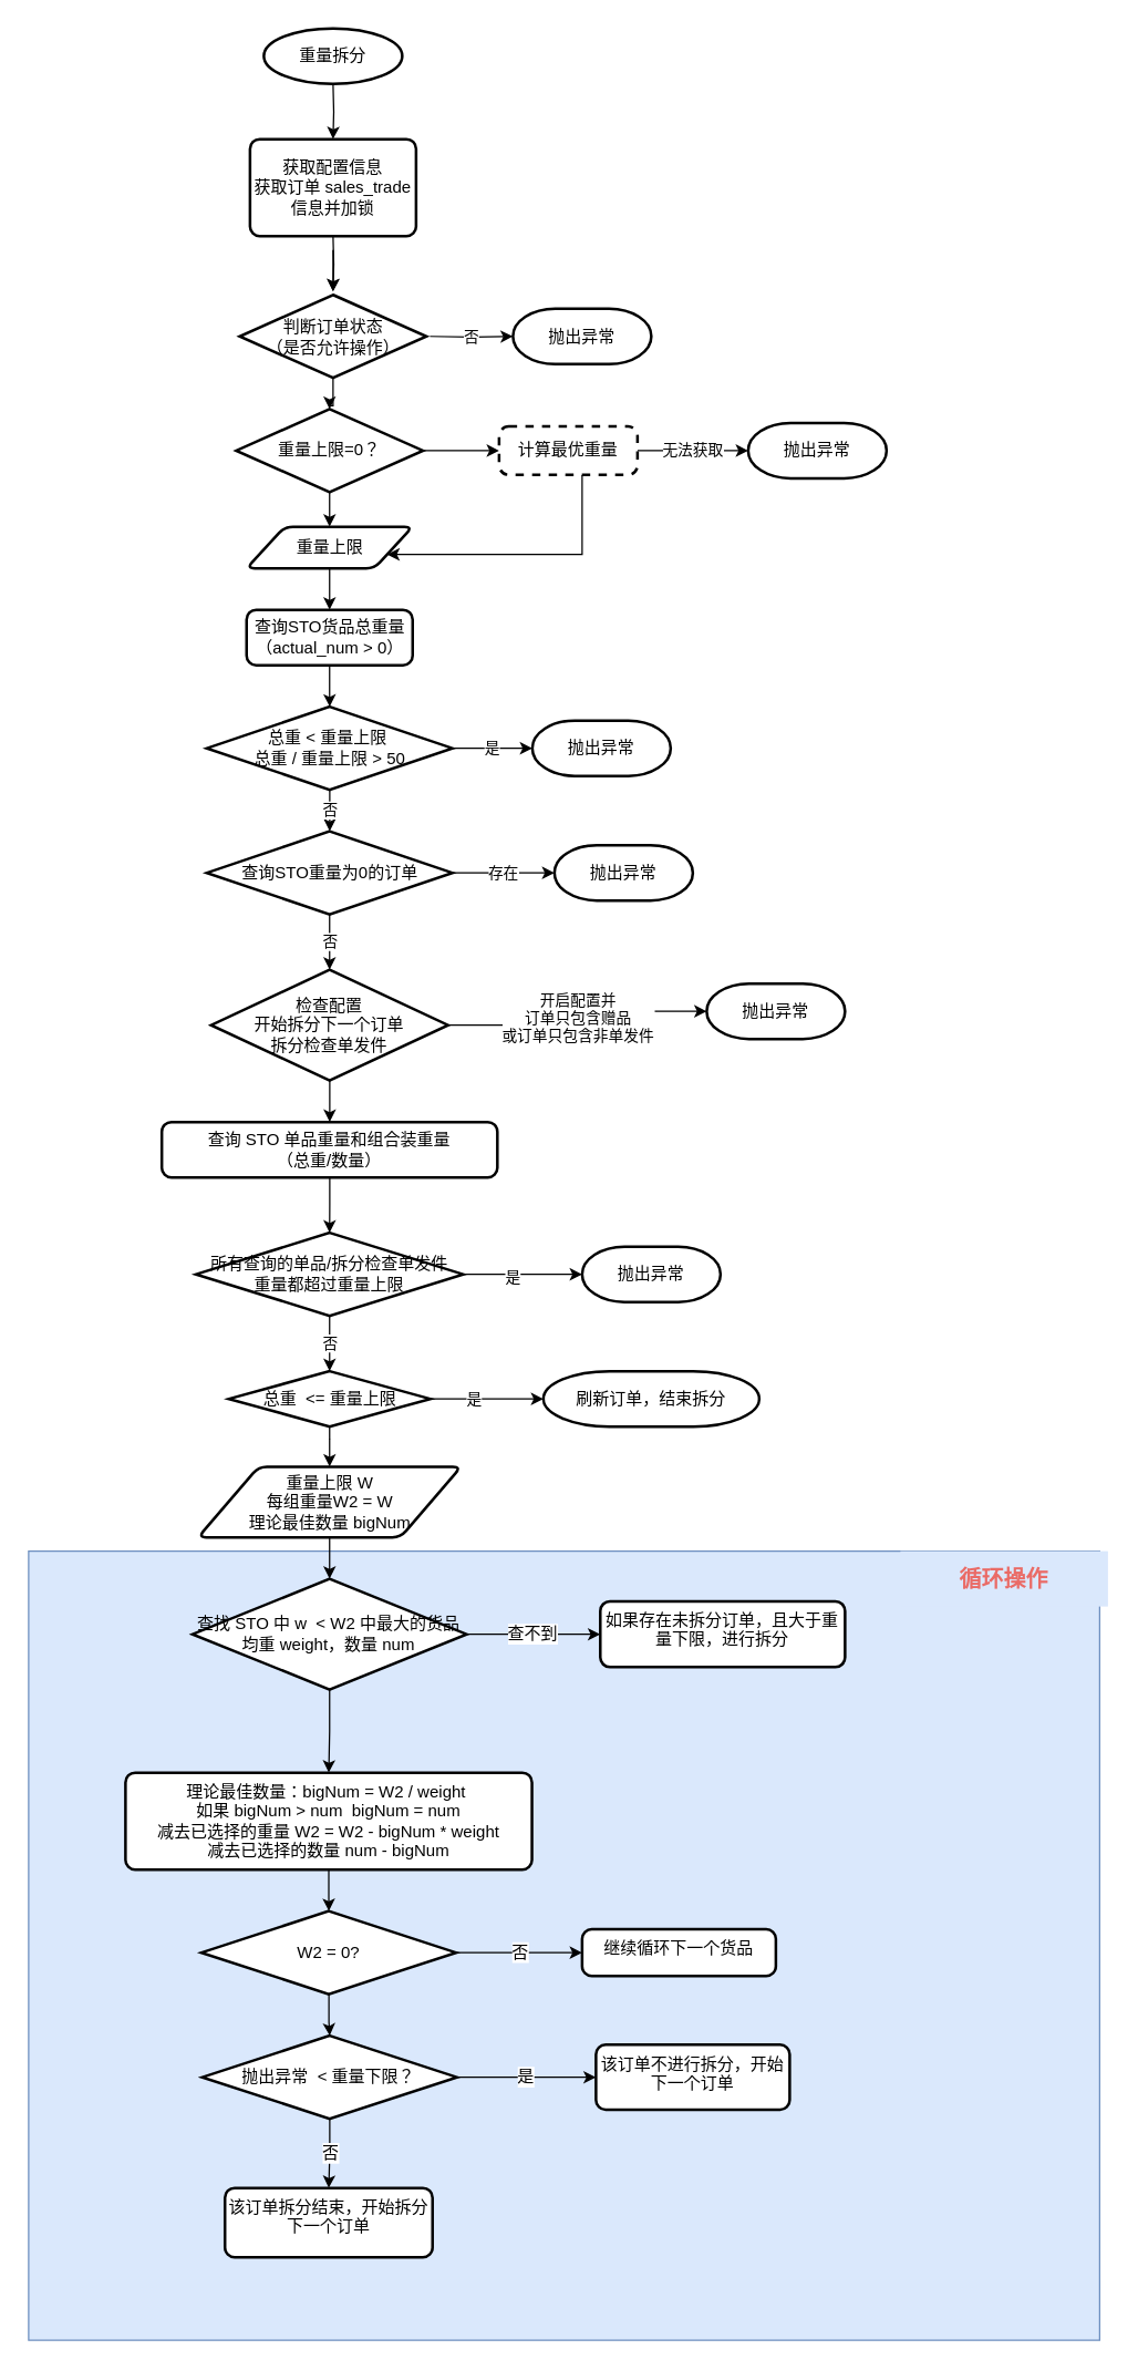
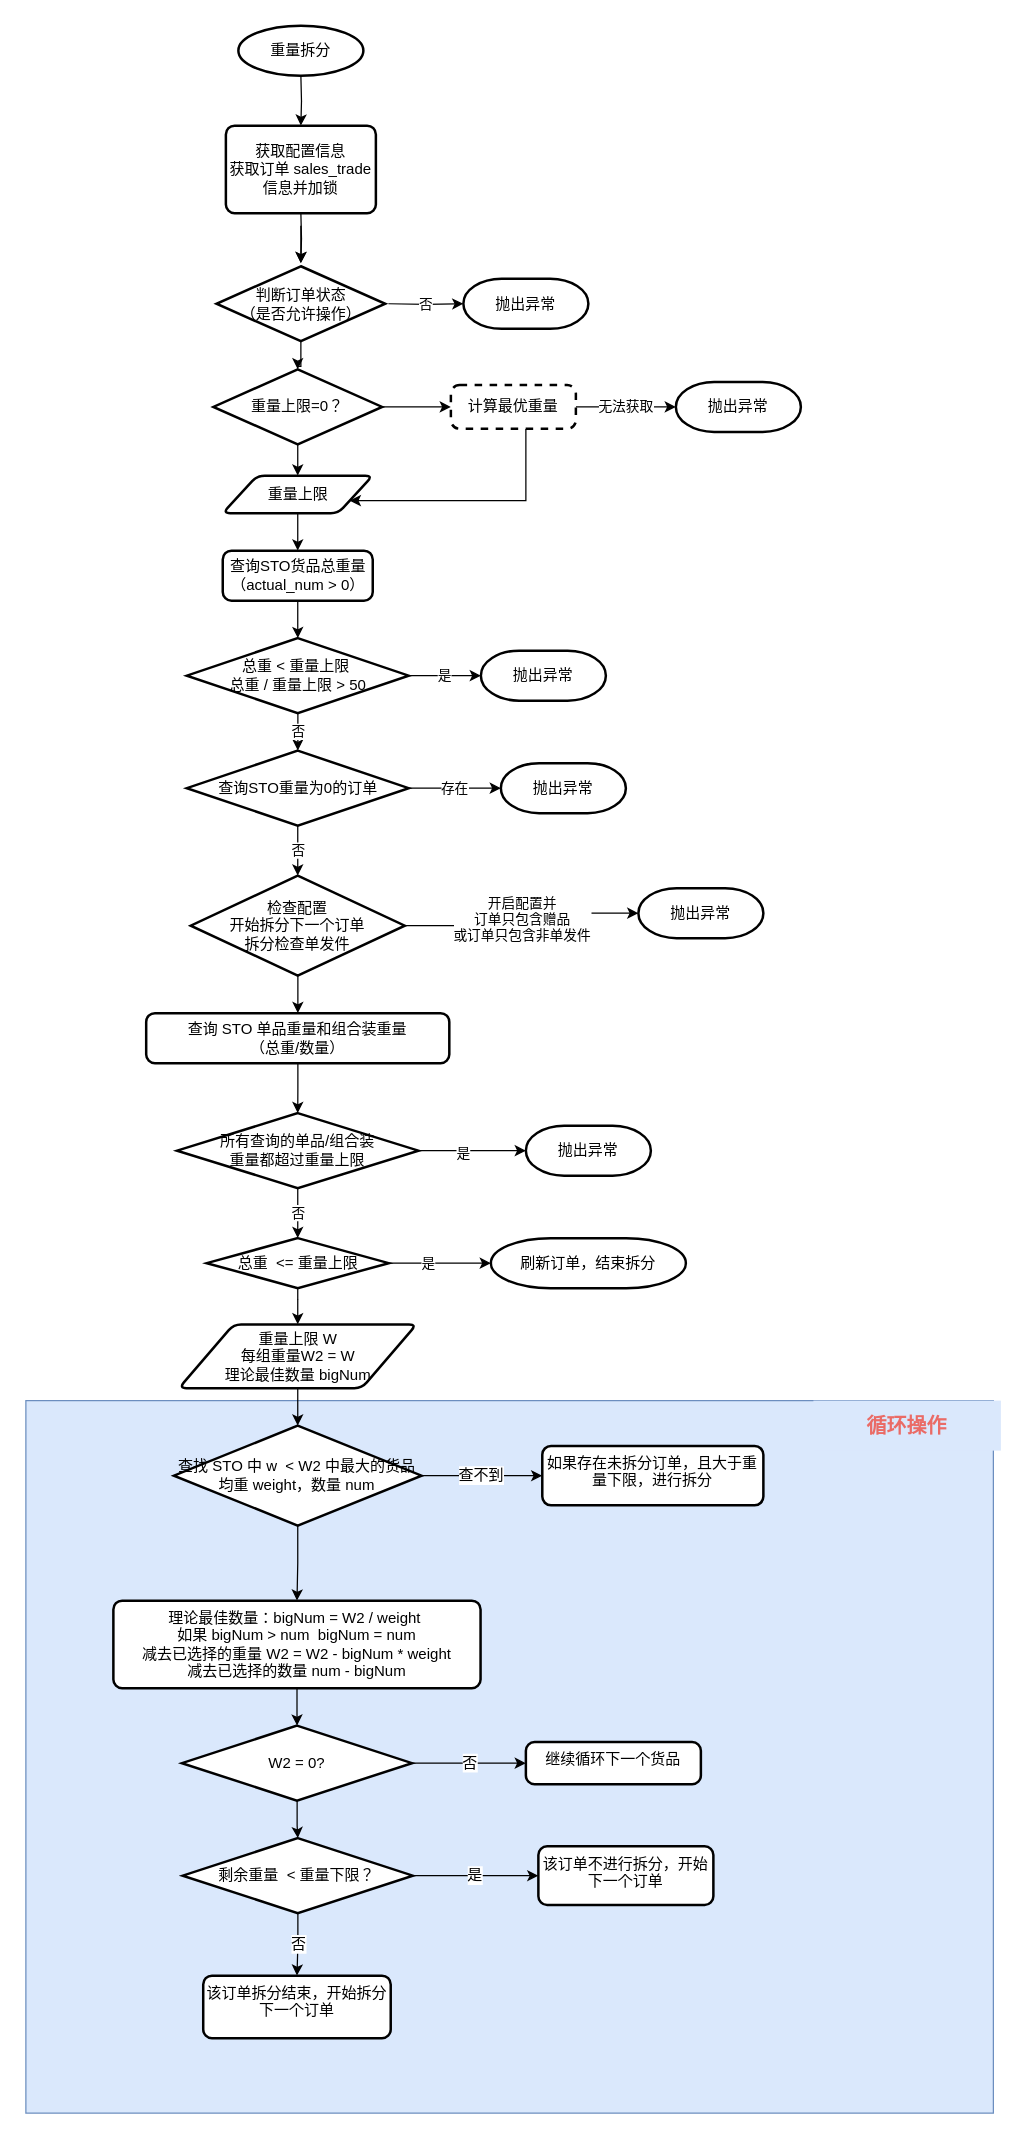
- <mxCell id="40" value="所有查询的单品/拆分检查单发件&lt;br&gt;重量都超过重量上限" style="strokeWidth=2;html=1;shape=mxgraph.flowchart.decision;whiteSpace=wrap;" vertex="1" parent="1"><mxGeometry x="140.93" y="890" width="193.13" height="60" as="geometry" /></mxCell>
+ <mxCell id="40" value="所有查询的单品/组合装&lt;br&gt;重量都超过重量上限" style="strokeWidth=2;html=1;shape=mxgraph.flowchart.decision;whiteSpace=wrap;" vertex="1" parent="1"><mxGeometry x="140.93" y="890" width="193.13" height="60" as="geometry" /></mxCell>
- <mxCell id="62" value="抛出异常&amp;nbsp; &amp;lt; 重量下限？" style="strokeWidth=2;html=1;shape=mxgraph.flowchart.decision;whiteSpace=wrap;" vertex="1" parent="1"><mxGeometry x="145.48" y="1470" width="184.06" height="60" as="geometry" /></mxCell>
+ <mxCell id="62" value="剩余重量&amp;nbsp; &amp;lt; 重量下限？" style="strokeWidth=2;html=1;shape=mxgraph.flowchart.decision;whiteSpace=wrap;" vertex="1" parent="1"><mxGeometry x="145.48" y="1470" width="184.06" height="60" as="geometry" /></mxCell>
